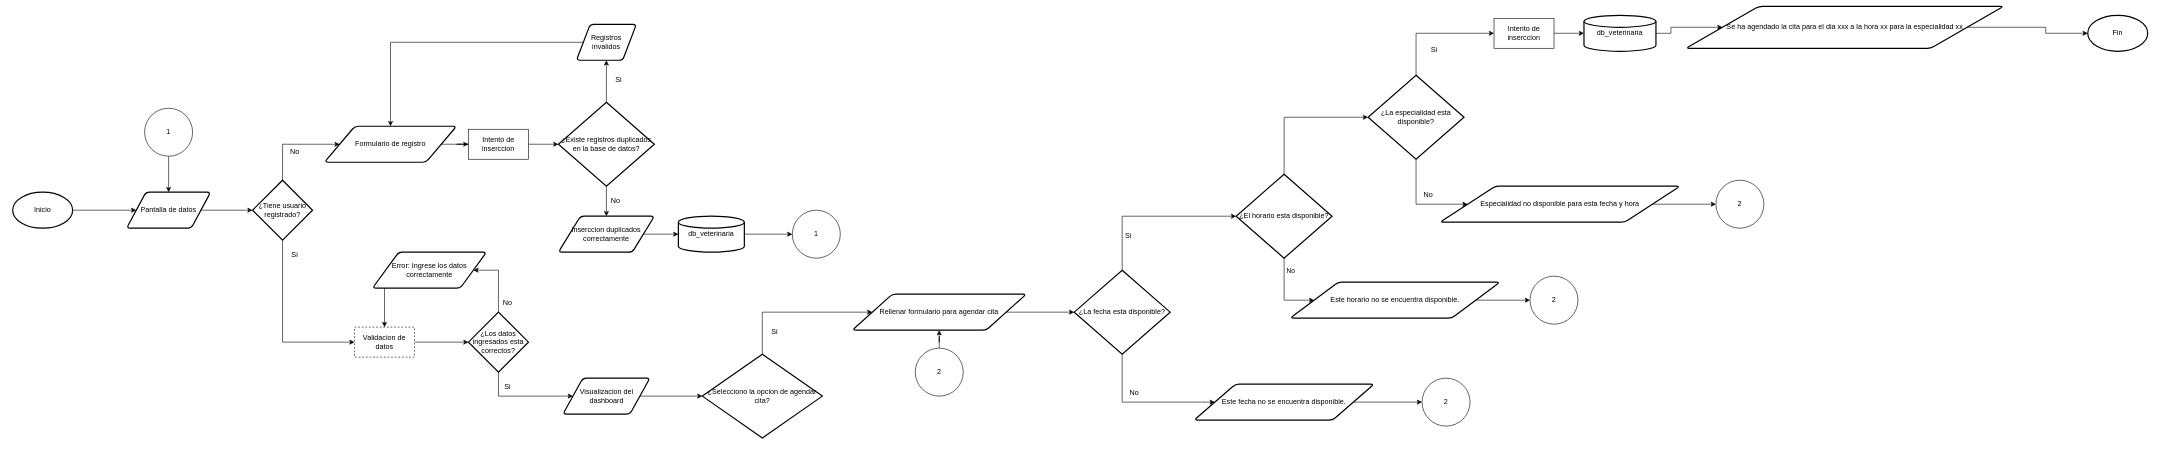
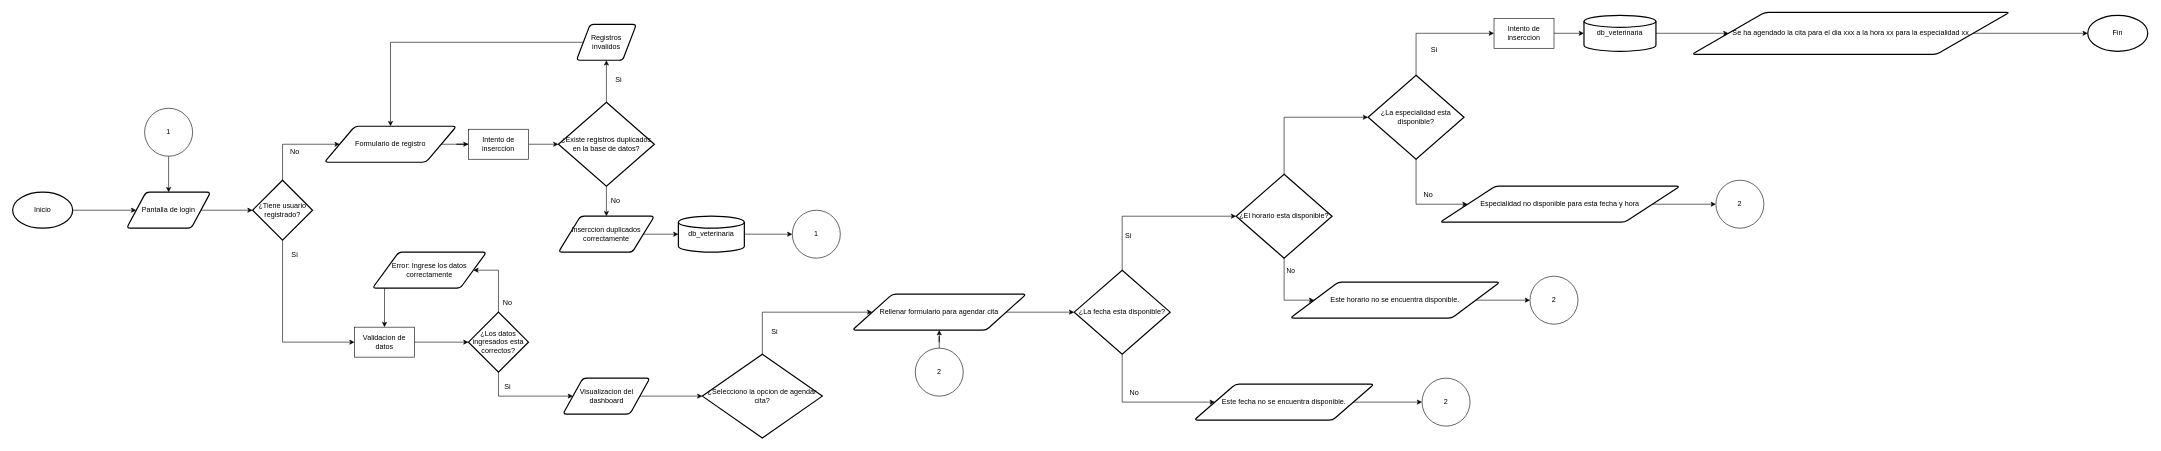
- <mxCell id="69" value="Se ha agendado la cita para el dia xxx a la hora xx para la especialidad xx" style="shape=parallelogram;html=1;strokeWidth=2;perimeter=parallelogramPerimeter;whiteSpace=wrap;rounded=1;arcSize=12;size=0.23;" vertex="1" parent="1"><mxGeometry x="2810" y="10" width="530" height="70" as="geometry" /></mxCell>
+ <mxCell id="69" value="Se ha agendado la cita para el dia xxx a la hora xx para la especialidad xx" style="shape=parallelogram;html=1;strokeWidth=2;perimeter=parallelogramPerimeter;whiteSpace=wrap;rounded=1;arcSize=12;size=0.23;" vertex="1" parent="1"><mxGeometry x="2820" y="20" width="530" height="70" as="geometry" /></mxCell>
- <mxCell id="5" value="Pantalla de datos" style="shape=parallelogram;html=1;strokeWidth=2;perimeter=parallelogramPerimeter;whiteSpace=wrap;rounded=1;arcSize=12;size=0.23;" parent="1" vertex="1"><mxGeometry x="210" y="320" width="140" height="60" as="geometry" /></mxCell>
+ <mxCell id="5" value="Pantalla de login" style="shape=parallelogram;html=1;strokeWidth=2;perimeter=parallelogramPerimeter;whiteSpace=wrap;rounded=1;arcSize=12;size=0.23;" parent="1" vertex="1"><mxGeometry x="210" y="320" width="140" height="60" as="geometry" /></mxCell>
- <mxCell id="7" value="Validacion de datos" style="html=1;dashed=1;whiteSpace=wrap;" parent="1" vertex="1"><mxGeometry x="590" y="545" width="100" height="50" as="geometry" /></mxCell>
+ <mxCell id="7" value="Validacion de datos" style="html=1;dashed=0;whiteSpace=wrap;" parent="1" vertex="1"><mxGeometry x="590" y="545" width="100" height="50" as="geometry" /></mxCell>
